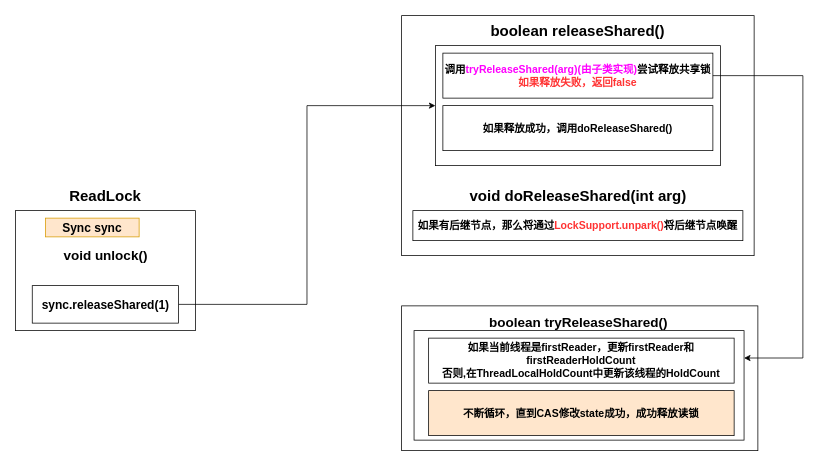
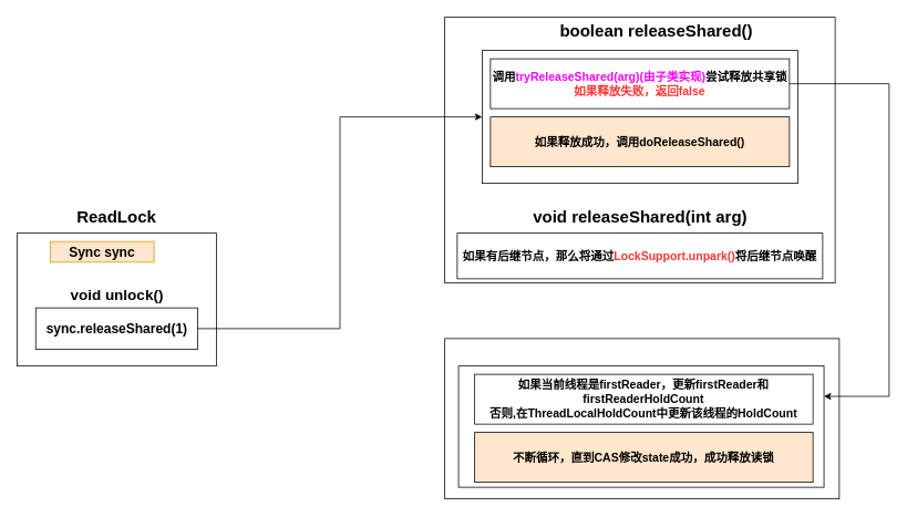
- <mxCell id="4" value="&lt;b&gt;&lt;font style=&quot;font-size: 20px&quot;&gt;boolean releaseShared()&lt;/font&gt;&lt;/b&gt;" style="text;html=1;strokeColor=none;fillColor=none;align=center;verticalAlign=middle;whiteSpace=wrap;rounded=0;" parent="1" vertex="1"><mxGeometry x="625" y="30" width="290" height="20" as="geometry" /></mxCell>
+ <mxCell id="4" value="&lt;b&gt;&lt;font style=&quot;font-size: 20px&quot;&gt;boolean releaseShared()&lt;/font&gt;&lt;/b&gt;" style="text;html=1;strokeColor=none;fillColor=none;align=center;verticalAlign=middle;whiteSpace=wrap;rounded=0;" parent="1" vertex="1"><mxGeometry x="645" y="25" width="290" height="20" as="geometry" /></mxCell>
- <mxCell id="6" value="&lt;span style=&quot;font-size: 14px&quot;&gt;&lt;b&gt;如果释放成功，调用doReleaseShared()&lt;/b&gt;&lt;/span&gt;" style="rounded=0;whiteSpace=wrap;html=1;" parent="1" vertex="1"><mxGeometry x="590" y="140" width="360" height="60" as="geometry" /></mxCell>
+ <mxCell id="6" value="&lt;span style=&quot;font-size: 14px&quot;&gt;&lt;b&gt;如果释放成功，调用doReleaseShared()&lt;/b&gt;&lt;/span&gt;" style="rounded=0;whiteSpace=wrap;html=1;fillColor=#ffe6cc;" parent="1" vertex="1"><mxGeometry x="590" y="140" width="360" height="60" as="geometry" /></mxCell>
- <mxCell id="8" value="&lt;b&gt;&lt;font style=&quot;font-size: 20px&quot;&gt;void doReleaseShared(int arg)&lt;/font&gt;&lt;/b&gt;" style="text;html=1;strokeColor=none;fillColor=none;align=center;verticalAlign=middle;whiteSpace=wrap;rounded=0;" parent="1" vertex="1"><mxGeometry x="602.5" y="250" width="335" height="20" as="geometry" /></mxCell>
+ <mxCell id="8" value="&lt;b&gt;&lt;font style=&quot;font-size: 20px&quot;&gt;void releaseShared(int arg)&lt;/font&gt;&lt;/b&gt;" style="text;html=1;strokeColor=none;fillColor=none;align=center;verticalAlign=middle;whiteSpace=wrap;rounded=0;" parent="1" vertex="1"><mxGeometry x="602.5" y="250" width="335" height="20" as="geometry" /></mxCell>
- <mxCell id="7" value="&lt;b style=&quot;font-size: 14px&quot;&gt;如果有后继节点，那么将通过&lt;font color=&quot;#ff3333&quot;&gt;LockSupport.unpark()&lt;/font&gt;将后继节点唤醒&lt;/b&gt;" style="rounded=0;whiteSpace=wrap;html=1;" parent="1" vertex="1"><mxGeometry x="550" y="280" width="440" height="40" as="geometry" /></mxCell>
+ <mxCell id="7" value="&lt;b style=&quot;font-size: 14px&quot;&gt;如果有后继节点，那么将通过&lt;font color=&quot;#ff3333&quot;&gt;LockSupport.unpark()&lt;/font&gt;将后继节点唤醒&lt;/b&gt;" style="rounded=0;whiteSpace=wrap;html=1;" parent="1" vertex="1"><mxGeometry x="550" y="280" width="440" height="55" as="geometry" /></mxCell>
- <mxCell id="11" value="&lt;b&gt;&lt;font style=&quot;font-size: 18px&quot;&gt;void unlock()&lt;/font&gt;&lt;/b&gt;" style="text;html=1;strokeColor=none;fillColor=none;align=center;verticalAlign=middle;whiteSpace=wrap;rounded=0;" parent="1" vertex="1"><mxGeometry x="72.5" y="330" width="135" height="20" as="geometry" /></mxCell>
+ <mxCell id="11" value="&lt;b&gt;&lt;font style=&quot;font-size: 18px&quot;&gt;void unlock()&lt;/font&gt;&lt;/b&gt;" style="text;html=1;strokeColor=none;fillColor=none;align=center;verticalAlign=middle;whiteSpace=wrap;rounded=0;" parent="1" vertex="1"><mxGeometry x="72.5" y="345" width="135" height="20" as="geometry" /></mxCell>
- <mxCell id="13" value="&lt;b&gt;&lt;font style=&quot;font-size: 16px&quot;&gt;sync.releaseShared(1)&lt;/font&gt;&lt;/b&gt;" style="rounded=0;whiteSpace=wrap;html=1;" parent="1" vertex="1"><mxGeometry x="42.5" y="380" width="195" height="50" as="geometry" /></mxCell>
+ <mxCell id="13" value="&lt;b&gt;&lt;font style=&quot;font-size: 16px&quot;&gt;sync.releaseShared(1)&lt;/font&gt;&lt;/b&gt;" style="rounded=0;whiteSpace=wrap;html=1;" parent="1" vertex="1"><mxGeometry x="42.5" y="370" width="195" height="50" as="geometry" /></mxCell>
- <mxCell id="17" value="&lt;b&gt;&lt;font style=&quot;font-size: 18px&quot;&gt;boolean tryReleaseShared()&lt;/font&gt;&lt;/b&gt;" style="text;html=1;strokeColor=none;fillColor=none;align=center;verticalAlign=middle;whiteSpace=wrap;rounded=0;" parent="1" vertex="1"><mxGeometry x="608.44" y="420" width="326.25" height="20" as="geometry" /></mxCell>
